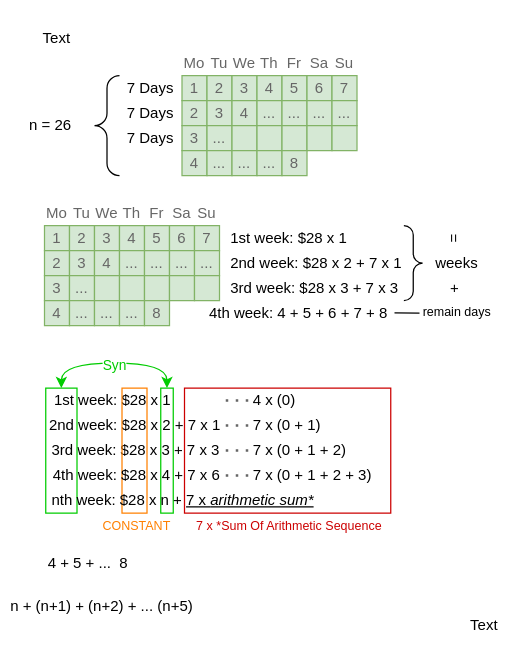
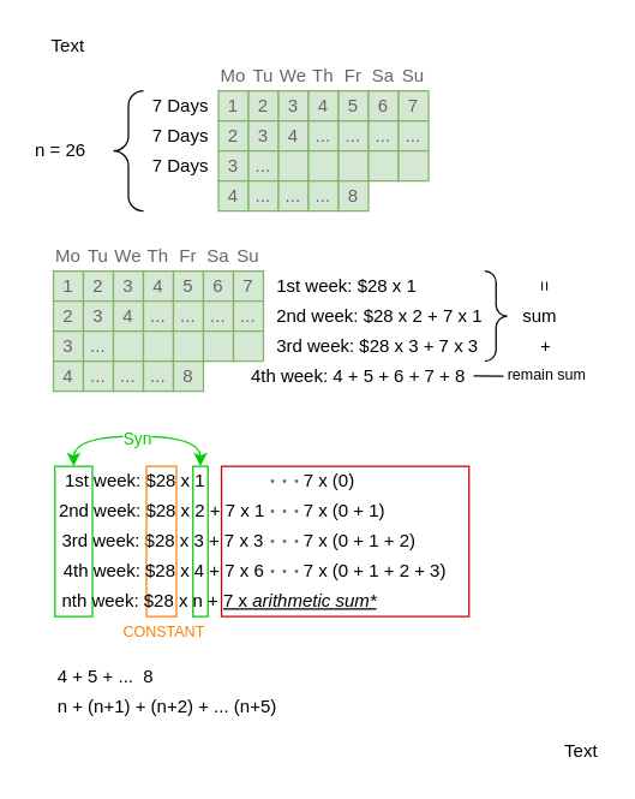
- <mxCell id="92" value="weeks" style="text;html=1;strokeColor=none;fillColor=none;align=left;verticalAlign=middle;whiteSpace=wrap;rounded=0;fontColor=#000000;" vertex="1" parent="1"><mxGeometry x="345.5" y="200" width="40" height="20" as="geometry" /></mxCell>
+ <mxCell id="92" value="sum" style="text;html=1;strokeColor=none;fillColor=none;align=left;verticalAlign=middle;whiteSpace=wrap;rounded=0;fontColor=#000000;" vertex="1" parent="1"><mxGeometry x="345.5" y="200" width="40" height="20" as="geometry" /></mxCell>
- <mxCell id="93" value="&lt;font style=&quot;font-size: 10px;&quot;&gt;remain days&lt;/font&gt;" style="text;html=1;strokeColor=none;fillColor=none;align=left;verticalAlign=middle;whiteSpace=wrap;rounded=0;fontColor=#000000;" vertex="1" parent="1"><mxGeometry x="336" y="239" width="65" height="20" as="geometry" /></mxCell>
+ <mxCell id="93" value="&lt;font style=&quot;font-size: 10px;&quot;&gt;remain sum&lt;/font&gt;" style="text;html=1;strokeColor=none;fillColor=none;align=left;verticalAlign=middle;whiteSpace=wrap;rounded=0;fontColor=#000000;" vertex="1" parent="1"><mxGeometry x="336" y="239" width="65" height="20" as="geometry" /></mxCell>
- <mxCell id="86" value="4 x (0)" style="text;html=1;strokeColor=none;fillColor=none;align=left;verticalAlign=middle;whiteSpace=wrap;rounded=0;fontColor=#000000;" vertex="1" parent="1"><mxGeometry x="200" y="310" width="40" height="20" as="geometry" /></mxCell>
+ <mxCell id="86" value="7 x (0)" style="text;html=1;strokeColor=none;fillColor=none;align=left;verticalAlign=middle;whiteSpace=wrap;rounded=0;fontColor=#000000;" vertex="1" parent="1"><mxGeometry x="200" y="310" width="40" height="20" as="geometry" /></mxCell>
- <mxCell id="96" value="&lt;font color=&quot;#cc0000&quot; style=&quot;font-size: 10px;&quot;&gt;7 x *Sum Of Arithmetic Sequence&lt;/font&gt;" style="text;html=1;strokeColor=none;fillColor=none;align=center;verticalAlign=middle;whiteSpace=wrap;rounded=0;" vertex="1" parent="1"><mxGeometry x="147" y="410" width="168" height="20" as="geometry" /></mxCell>
- <mxCell id="105" value="n + (n+1) + (n+2) + ... (n+5)&amp;nbsp;" style="text;html=1;strokeColor=none;fillColor=none;align=left;verticalAlign=middle;whiteSpace=wrap;rounded=0;fontColor=#000000;" vertex="1" parent="1"><mxGeometry x="6" y="475" width="158.5" height="20" as="geometry" /></mxCell>
+ <mxCell id="105" value="n + (n+1) + (n+2) + ... (n+5)&amp;nbsp;" style="text;html=1;strokeColor=none;fillColor=none;align=left;verticalAlign=middle;whiteSpace=wrap;rounded=0;fontColor=#000000;" vertex="1" parent="1"><mxGeometry x="36" y="460" width="158.5" height="20" as="geometry" /></mxCell>
